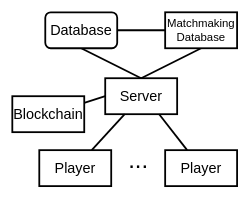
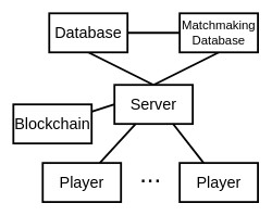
- <mxCell id="4" value="&lt;font style=&quot;font-size: 24px&quot;&gt;Database&lt;/font&gt;" style="whiteSpace=wrap;html=1;strokeWidth=3;rounded=1;" parent="1" vertex="1"><mxGeometry x="75" y="20" width="120" height="60" as="geometry" /></mxCell>
+ <mxCell id="4" value="&lt;font style=&quot;font-size: 24px&quot;&gt;Database&lt;/font&gt;" style="rounded=0;whiteSpace=wrap;html=1;strokeWidth=3;" parent="1" vertex="1"><mxGeometry x="75" y="20" width="120" height="60" as="geometry" /></mxCell>
